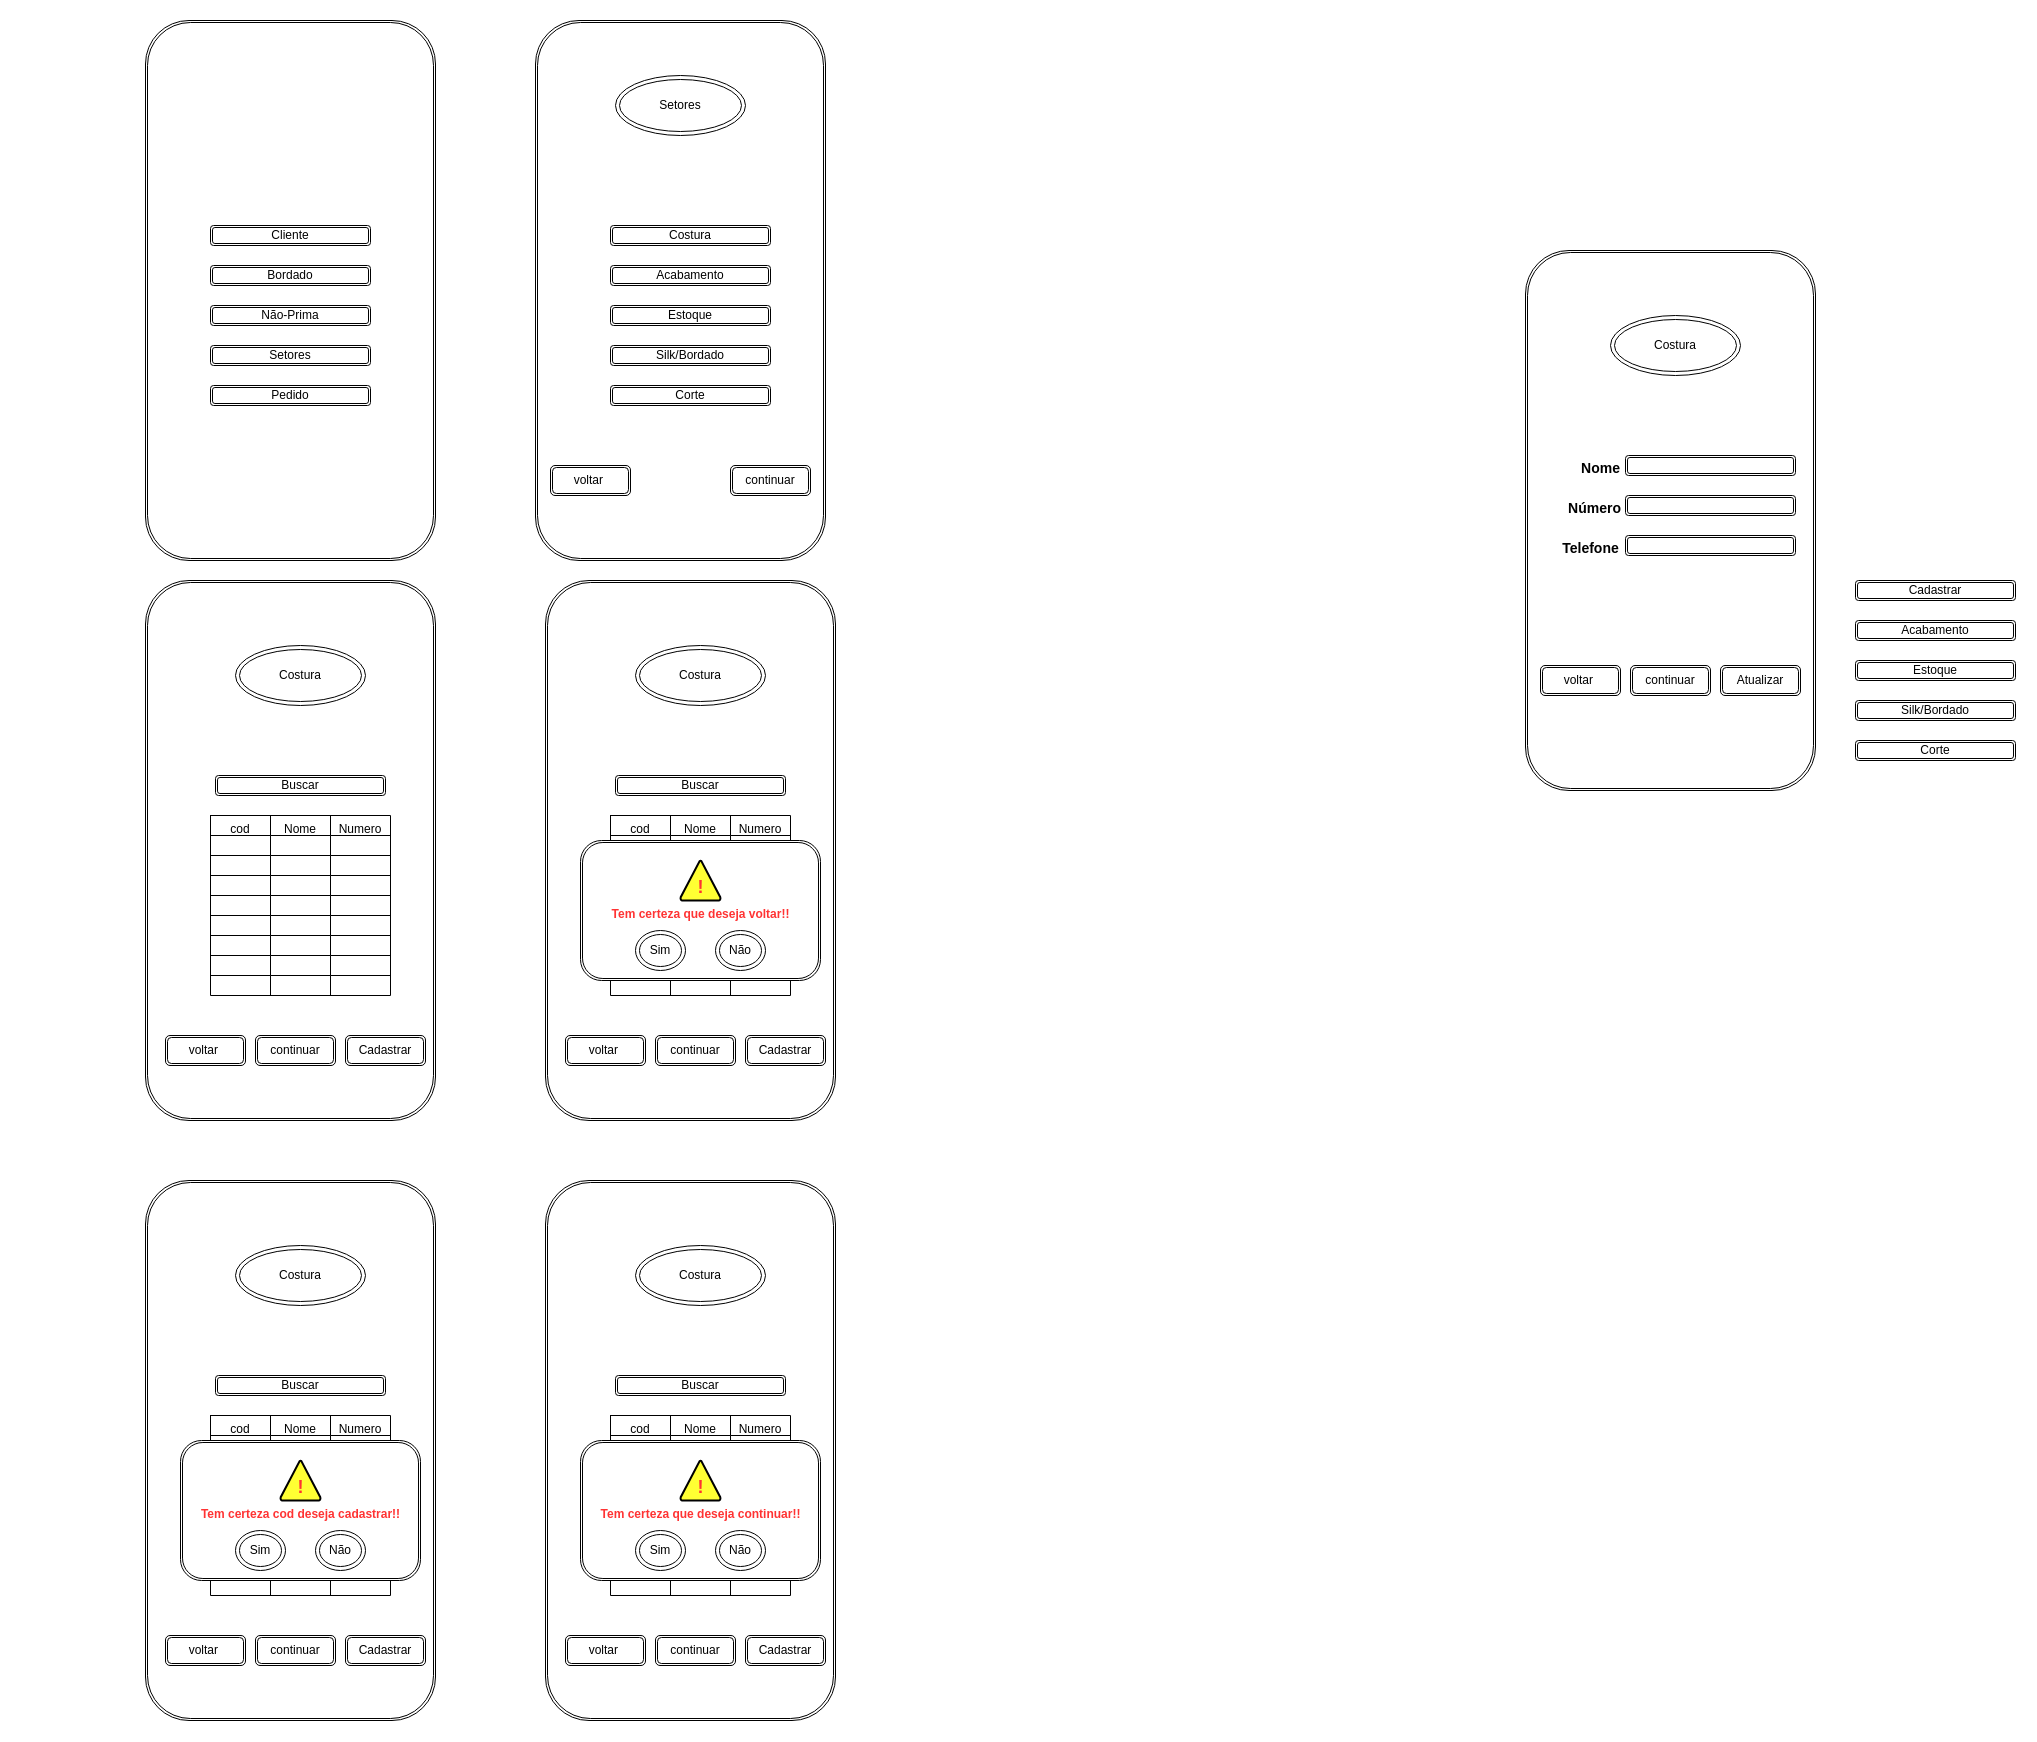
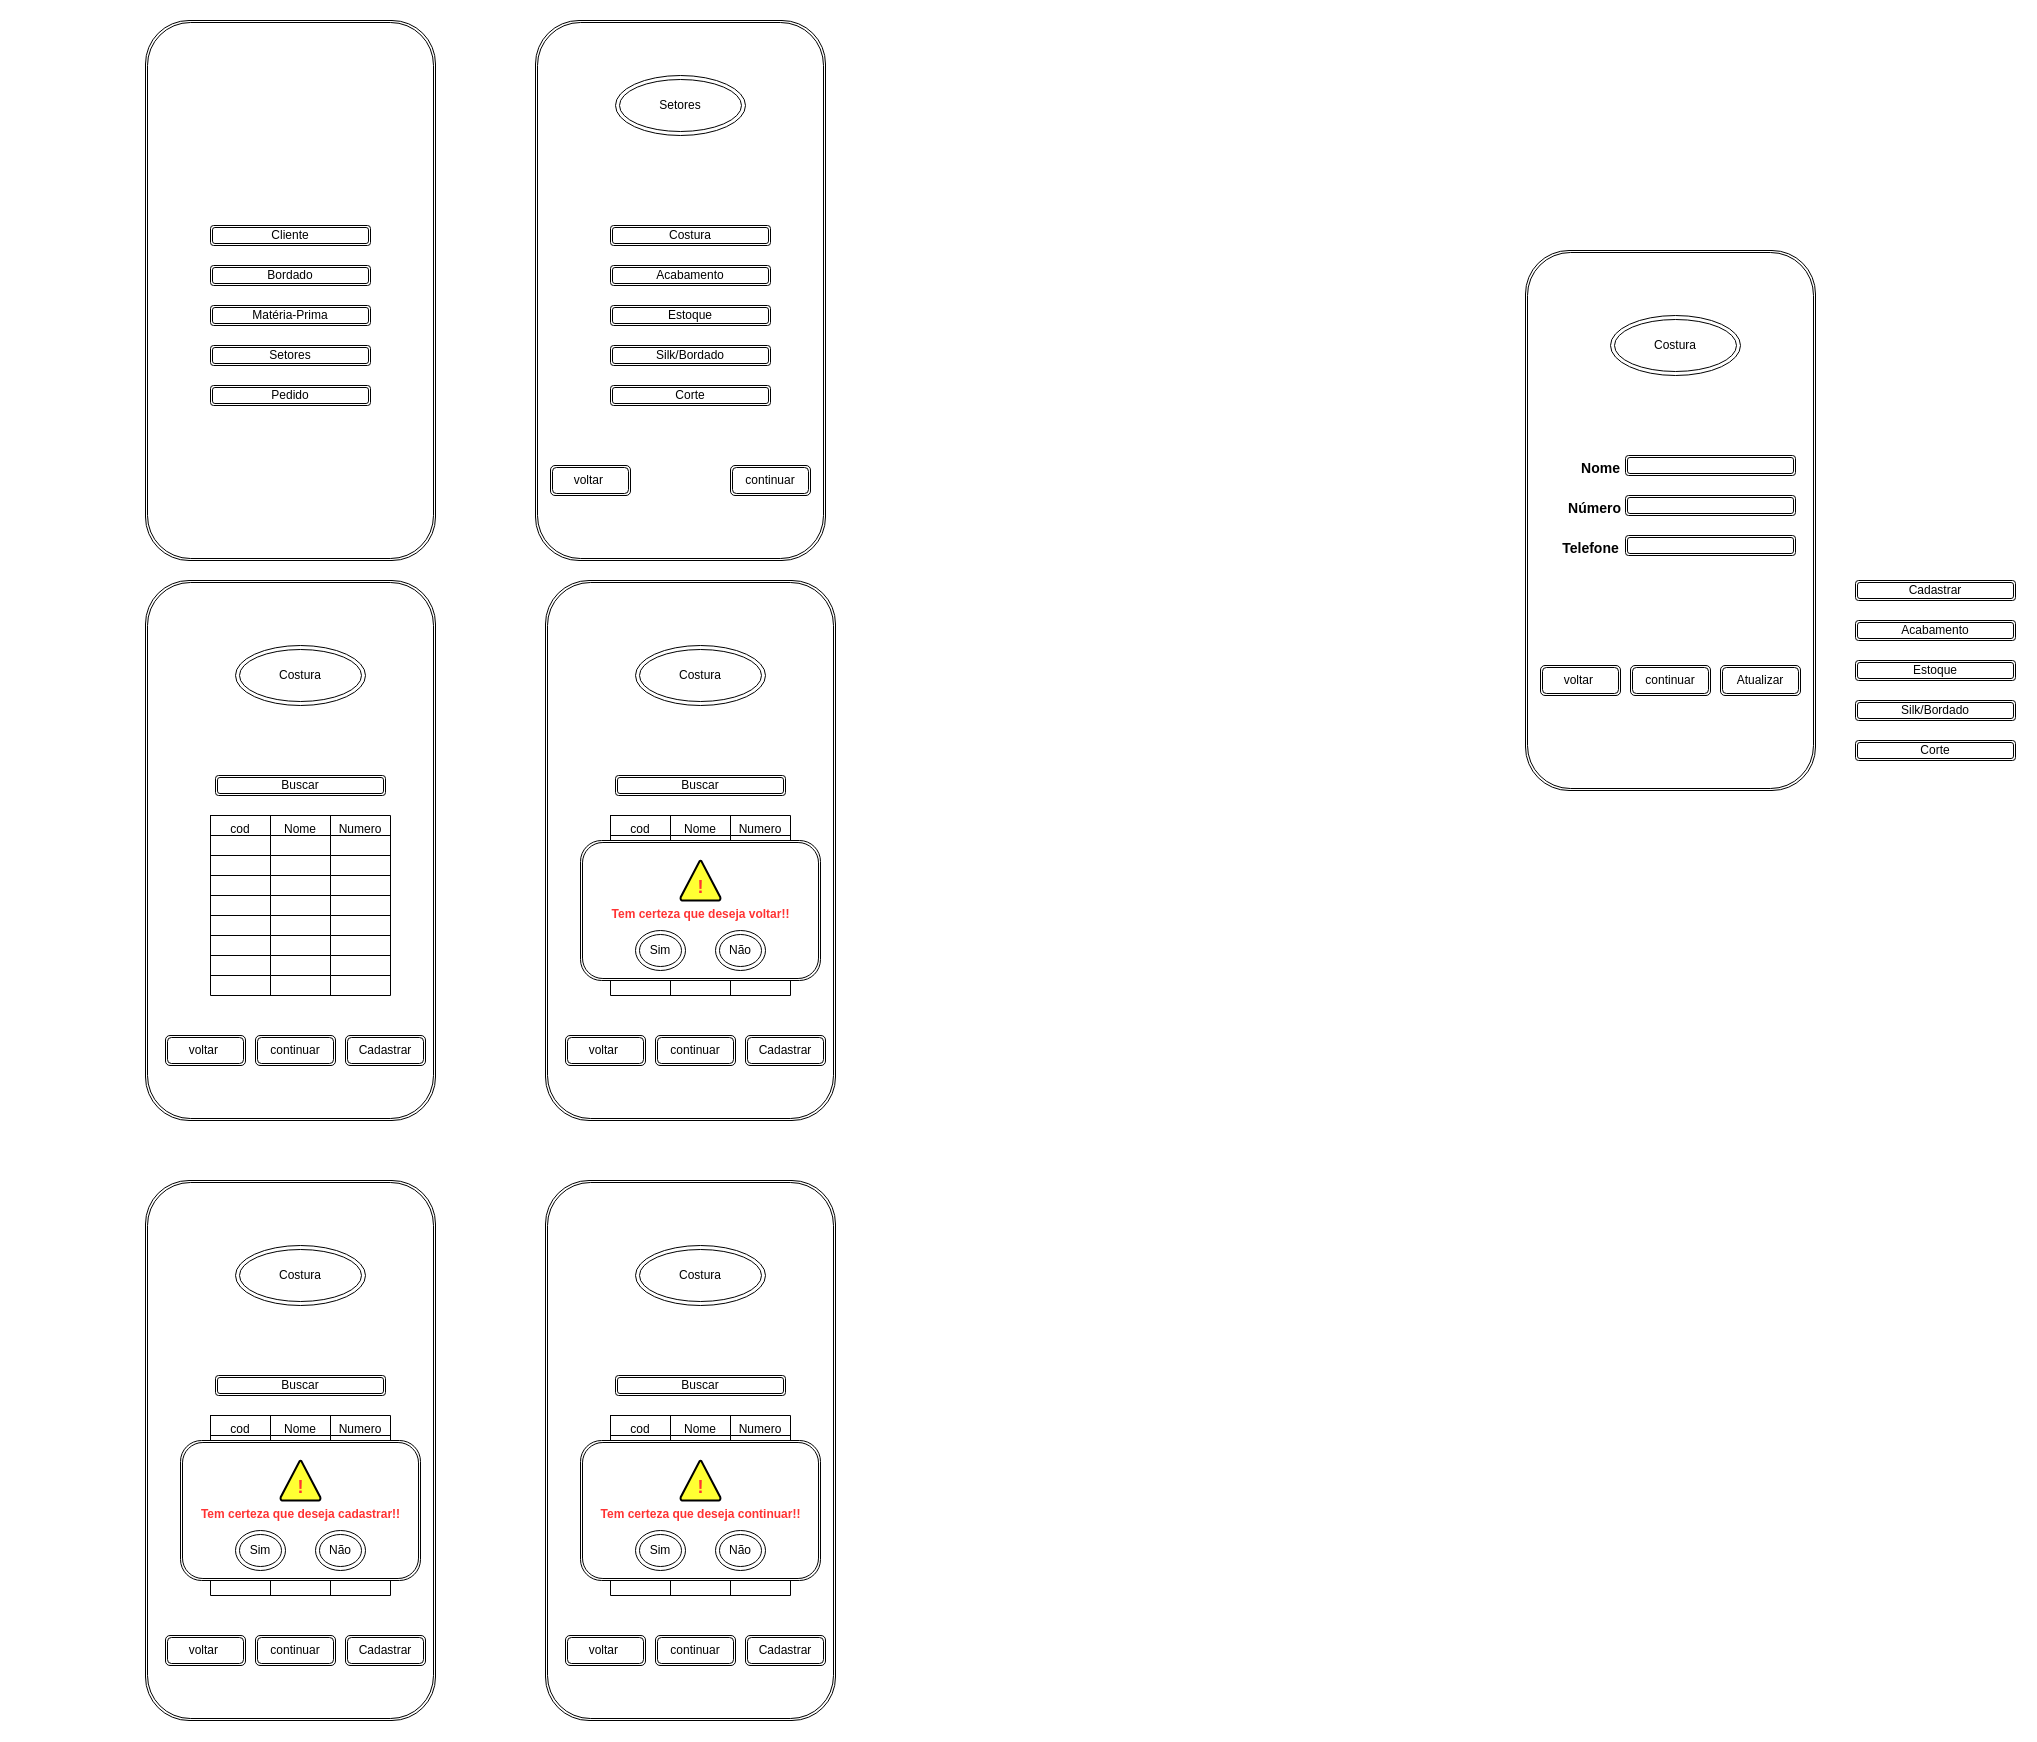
- <mxCell id="7" value="Não-Prima" style="shape=ext;double=1;rounded=1;whiteSpace=wrap;html=1;" vertex="1" parent="4"><mxGeometry y="80" width="160" height="20" as="geometry" /></mxCell>
+ <mxCell id="7" value="Matéria-Prima" style="shape=ext;double=1;rounded=1;whiteSpace=wrap;html=1;" vertex="1" parent="4"><mxGeometry y="80" width="160" height="20" as="geometry" /></mxCell>
- <mxCell id="191" value="&lt;font color=&quot;#ff3333&quot; style=&quot;font-size: 12px;&quot;&gt;Tem certeza cod deseja cadastrar!!&lt;/font&gt;" style="text;strokeColor=none;fillColor=none;html=1;fontSize=24;fontStyle=1;verticalAlign=middle;align=center;" vertex="1" parent="186"><mxGeometry x="70" y="50" width="100" height="40" as="geometry" /></mxCell>
+ <mxCell id="191" value="&lt;font color=&quot;#ff3333&quot; style=&quot;font-size: 12px;&quot;&gt;Tem certeza que deseja cadastrar!!&lt;/font&gt;" style="text;strokeColor=none;fillColor=none;html=1;fontSize=24;fontStyle=1;verticalAlign=middle;align=center;" vertex="1" parent="186"><mxGeometry x="70" y="50" width="100" height="40" as="geometry" /></mxCell>
